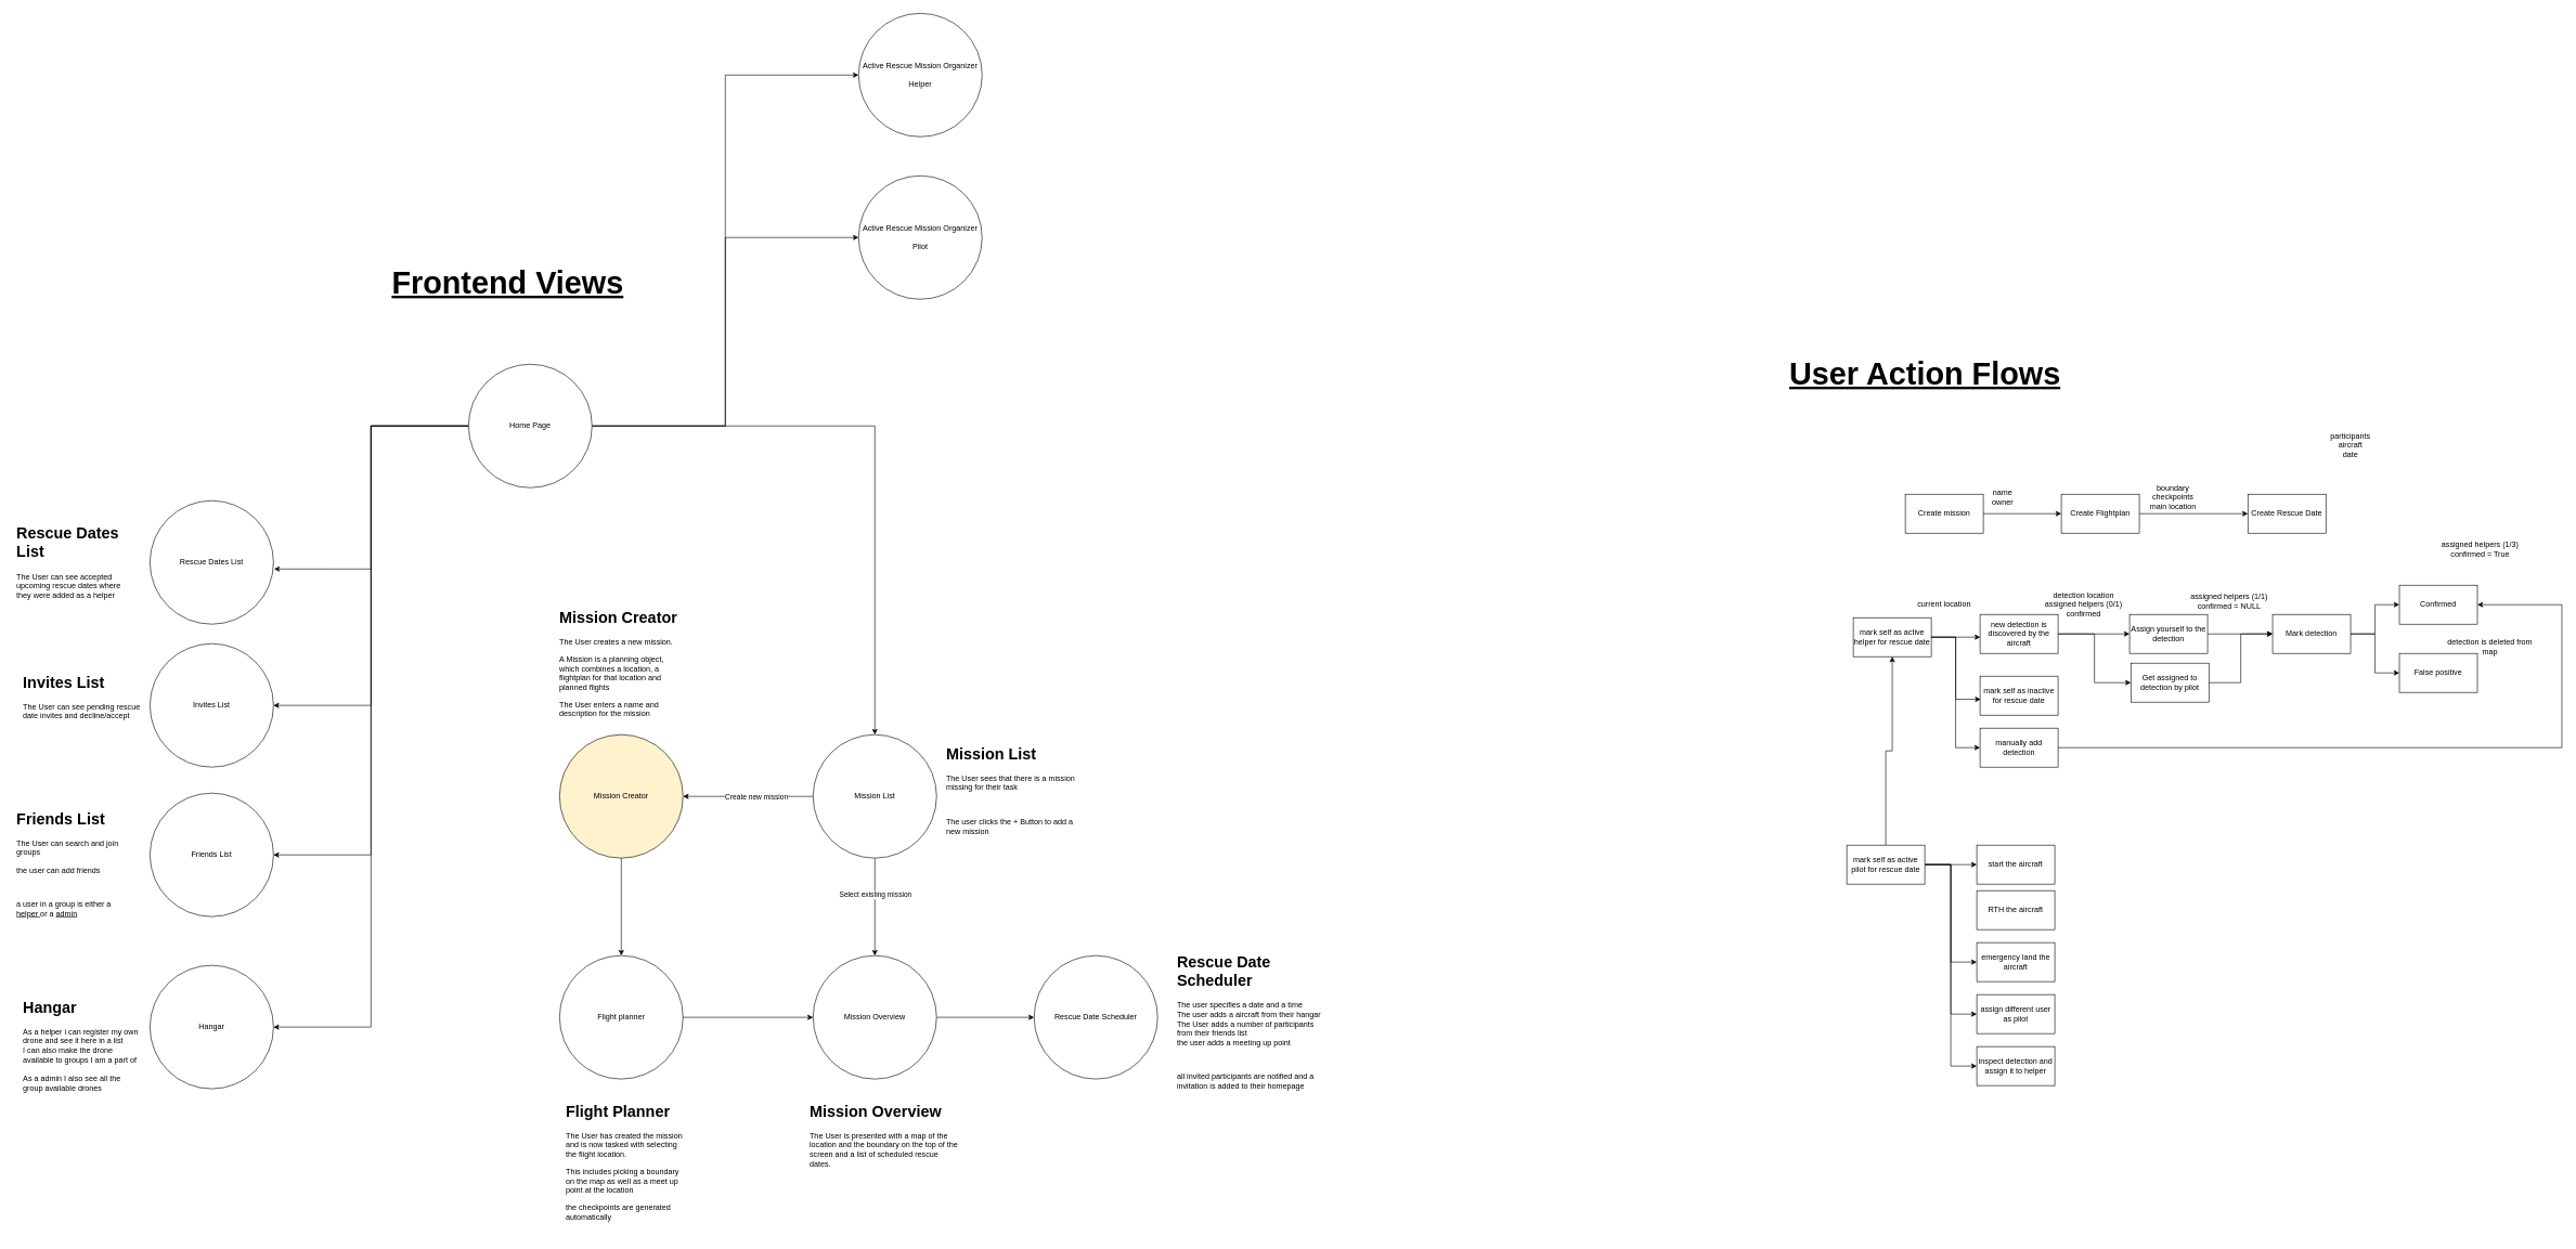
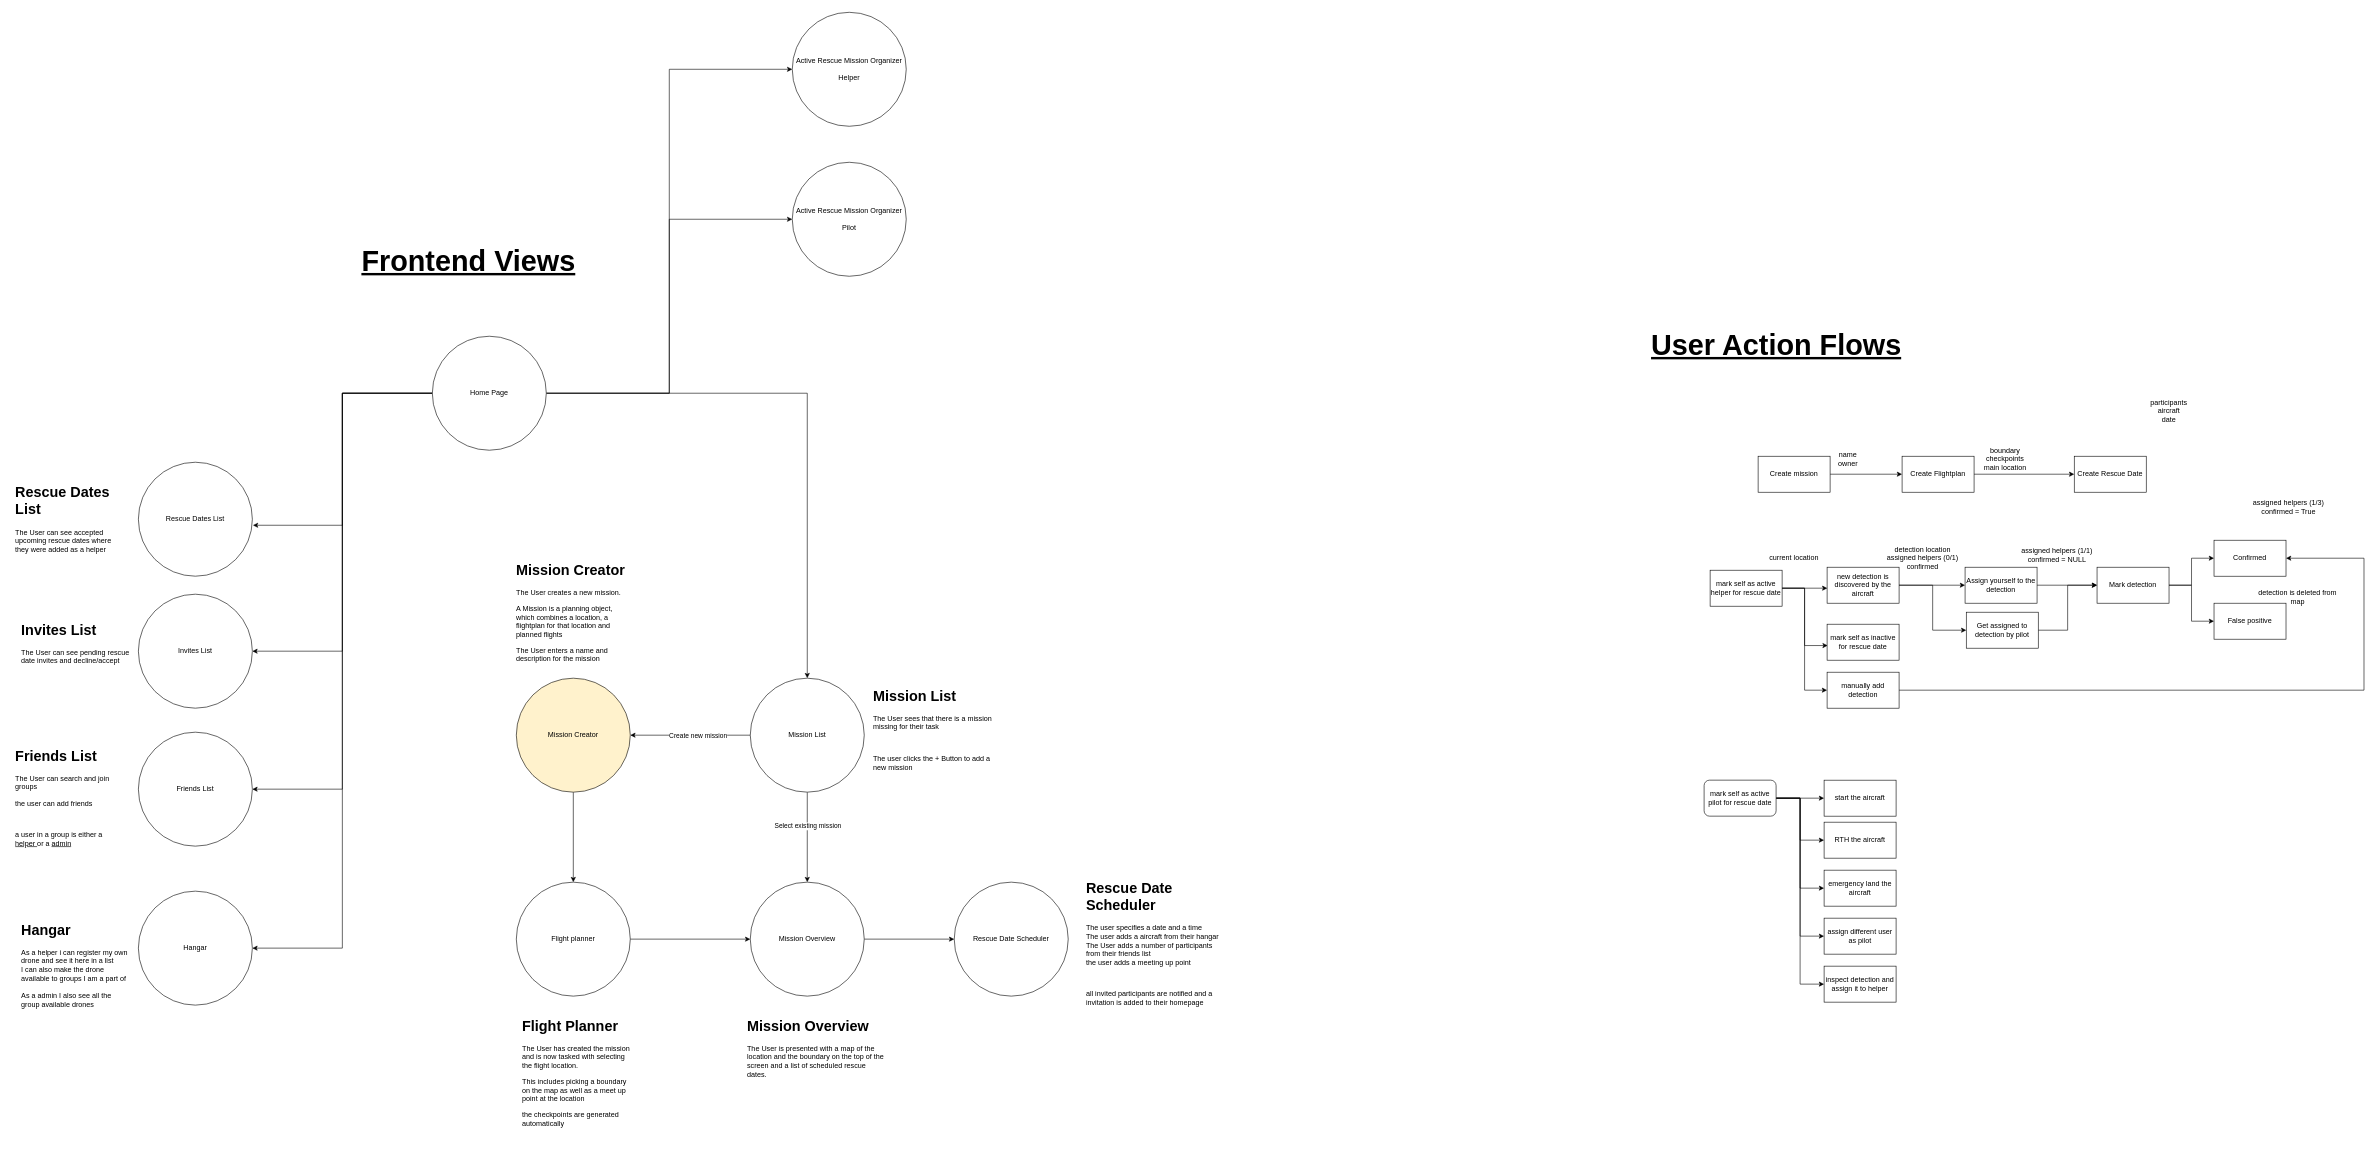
- <mxCell id="66" style="edgeStyle=orthogonalEdgeStyle;rounded=0;orthogonalLoop=1;jettySize=auto;html=1;" parent="1" source="70" target="32" edge="1"><mxGeometry relative="1" as="geometry" /></mxCell>
+ <mxCell id="66" style="edgeStyle=orthogonalEdgeStyle;rounded=0;orthogonalLoop=1;jettySize=auto;html=1;entryX=0;entryY=0.5;entryDx=0;entryDy=0;" parent="1" source="70" target="74" edge="1"><mxGeometry relative="1" as="geometry" /></mxCell>
- <mxCell id="70" value="&lt;div&gt;mark self as active pilot for rescue date&lt;br&gt;&lt;/div&gt;" style="rounded=0;whiteSpace=wrap;html=1;" parent="1" vertex="1"><mxGeometry x="2840" y="1300" width="120" height="60" as="geometry" /></mxCell>
+ <mxCell id="70" value="&lt;div&gt;mark self as active pilot for rescue date&lt;br&gt;&lt;/div&gt;" style="whiteSpace=wrap;html=1;rounded=1;" parent="1" vertex="1"><mxGeometry x="2840" y="1300" width="120" height="60" as="geometry" /></mxCell>
